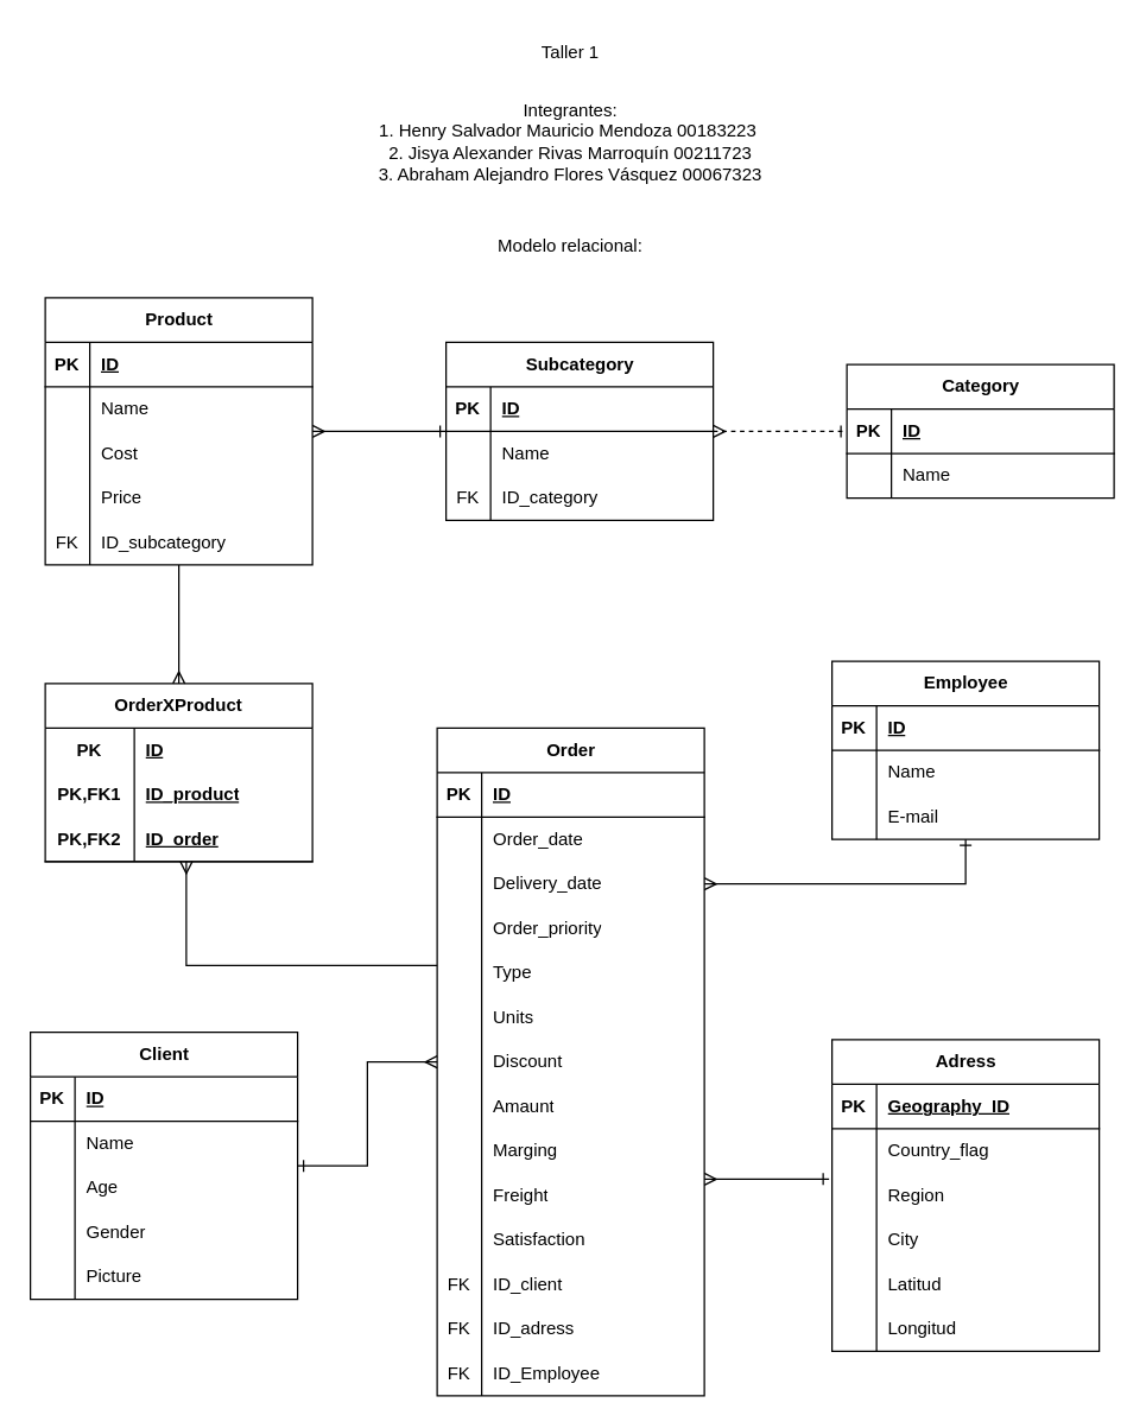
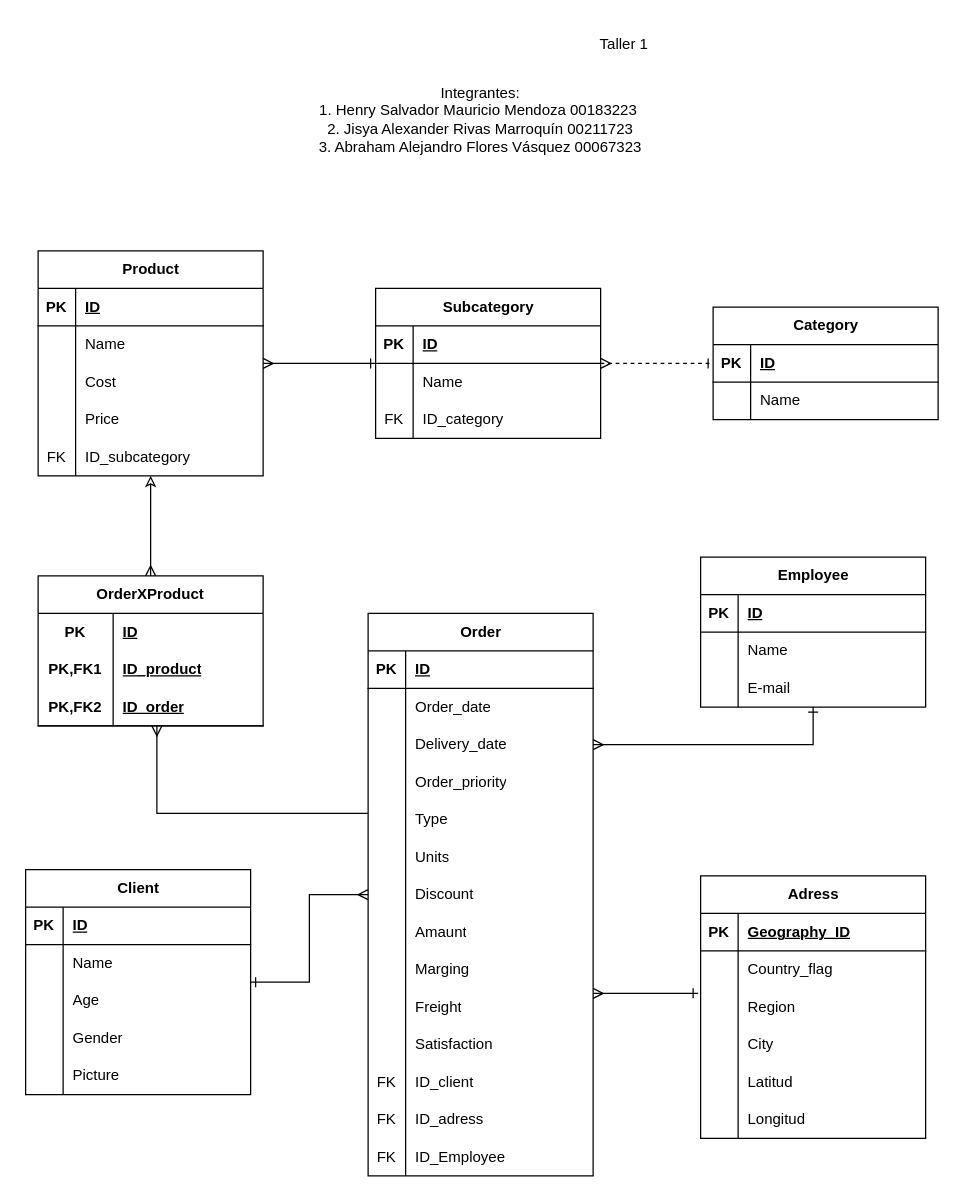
- <mxCell id="2" value="Taller 1" style="text;html=1;align=center;verticalAlign=middle;whiteSpace=wrap;rounded=0;" parent="1" vertex="1"><mxGeometry x="354" y="20" width="60" height="30" as="geometry" /></mxCell>
+ <mxCell id="2" value="Taller 1" style="text;html=1;align=center;verticalAlign=middle;whiteSpace=wrap;rounded=0;" parent="1" vertex="1"><mxGeometry x="469" y="20" width="60" height="30" as="geometry" /></mxCell>
- <mxCell id="4" value="Modelo relacional:" style="text;html=1;align=center;verticalAlign=middle;whiteSpace=wrap;rounded=0;" parent="1" vertex="1"><mxGeometry x="221" y="150" width="326" height="30" as="geometry" /></mxCell>
- <mxCell id="139" style="edgeStyle=orthogonalEdgeStyle;rounded=0;orthogonalLoop=1;jettySize=auto;html=1;endArrow=none;endFill=0;startArrow=ERmany;startFill=0;" parent="1" source="128" target="67" edge="1"><mxGeometry relative="1" as="geometry" /></mxCell>
+ <mxCell id="139" style="edgeStyle=orthogonalEdgeStyle;rounded=0;orthogonalLoop=1;jettySize=auto;html=1;endArrow=classic;endFill=0;startArrow=ERmany;startFill=0;" parent="1" source="128" target="67" edge="1"><mxGeometry relative="1" as="geometry" /></mxCell>
